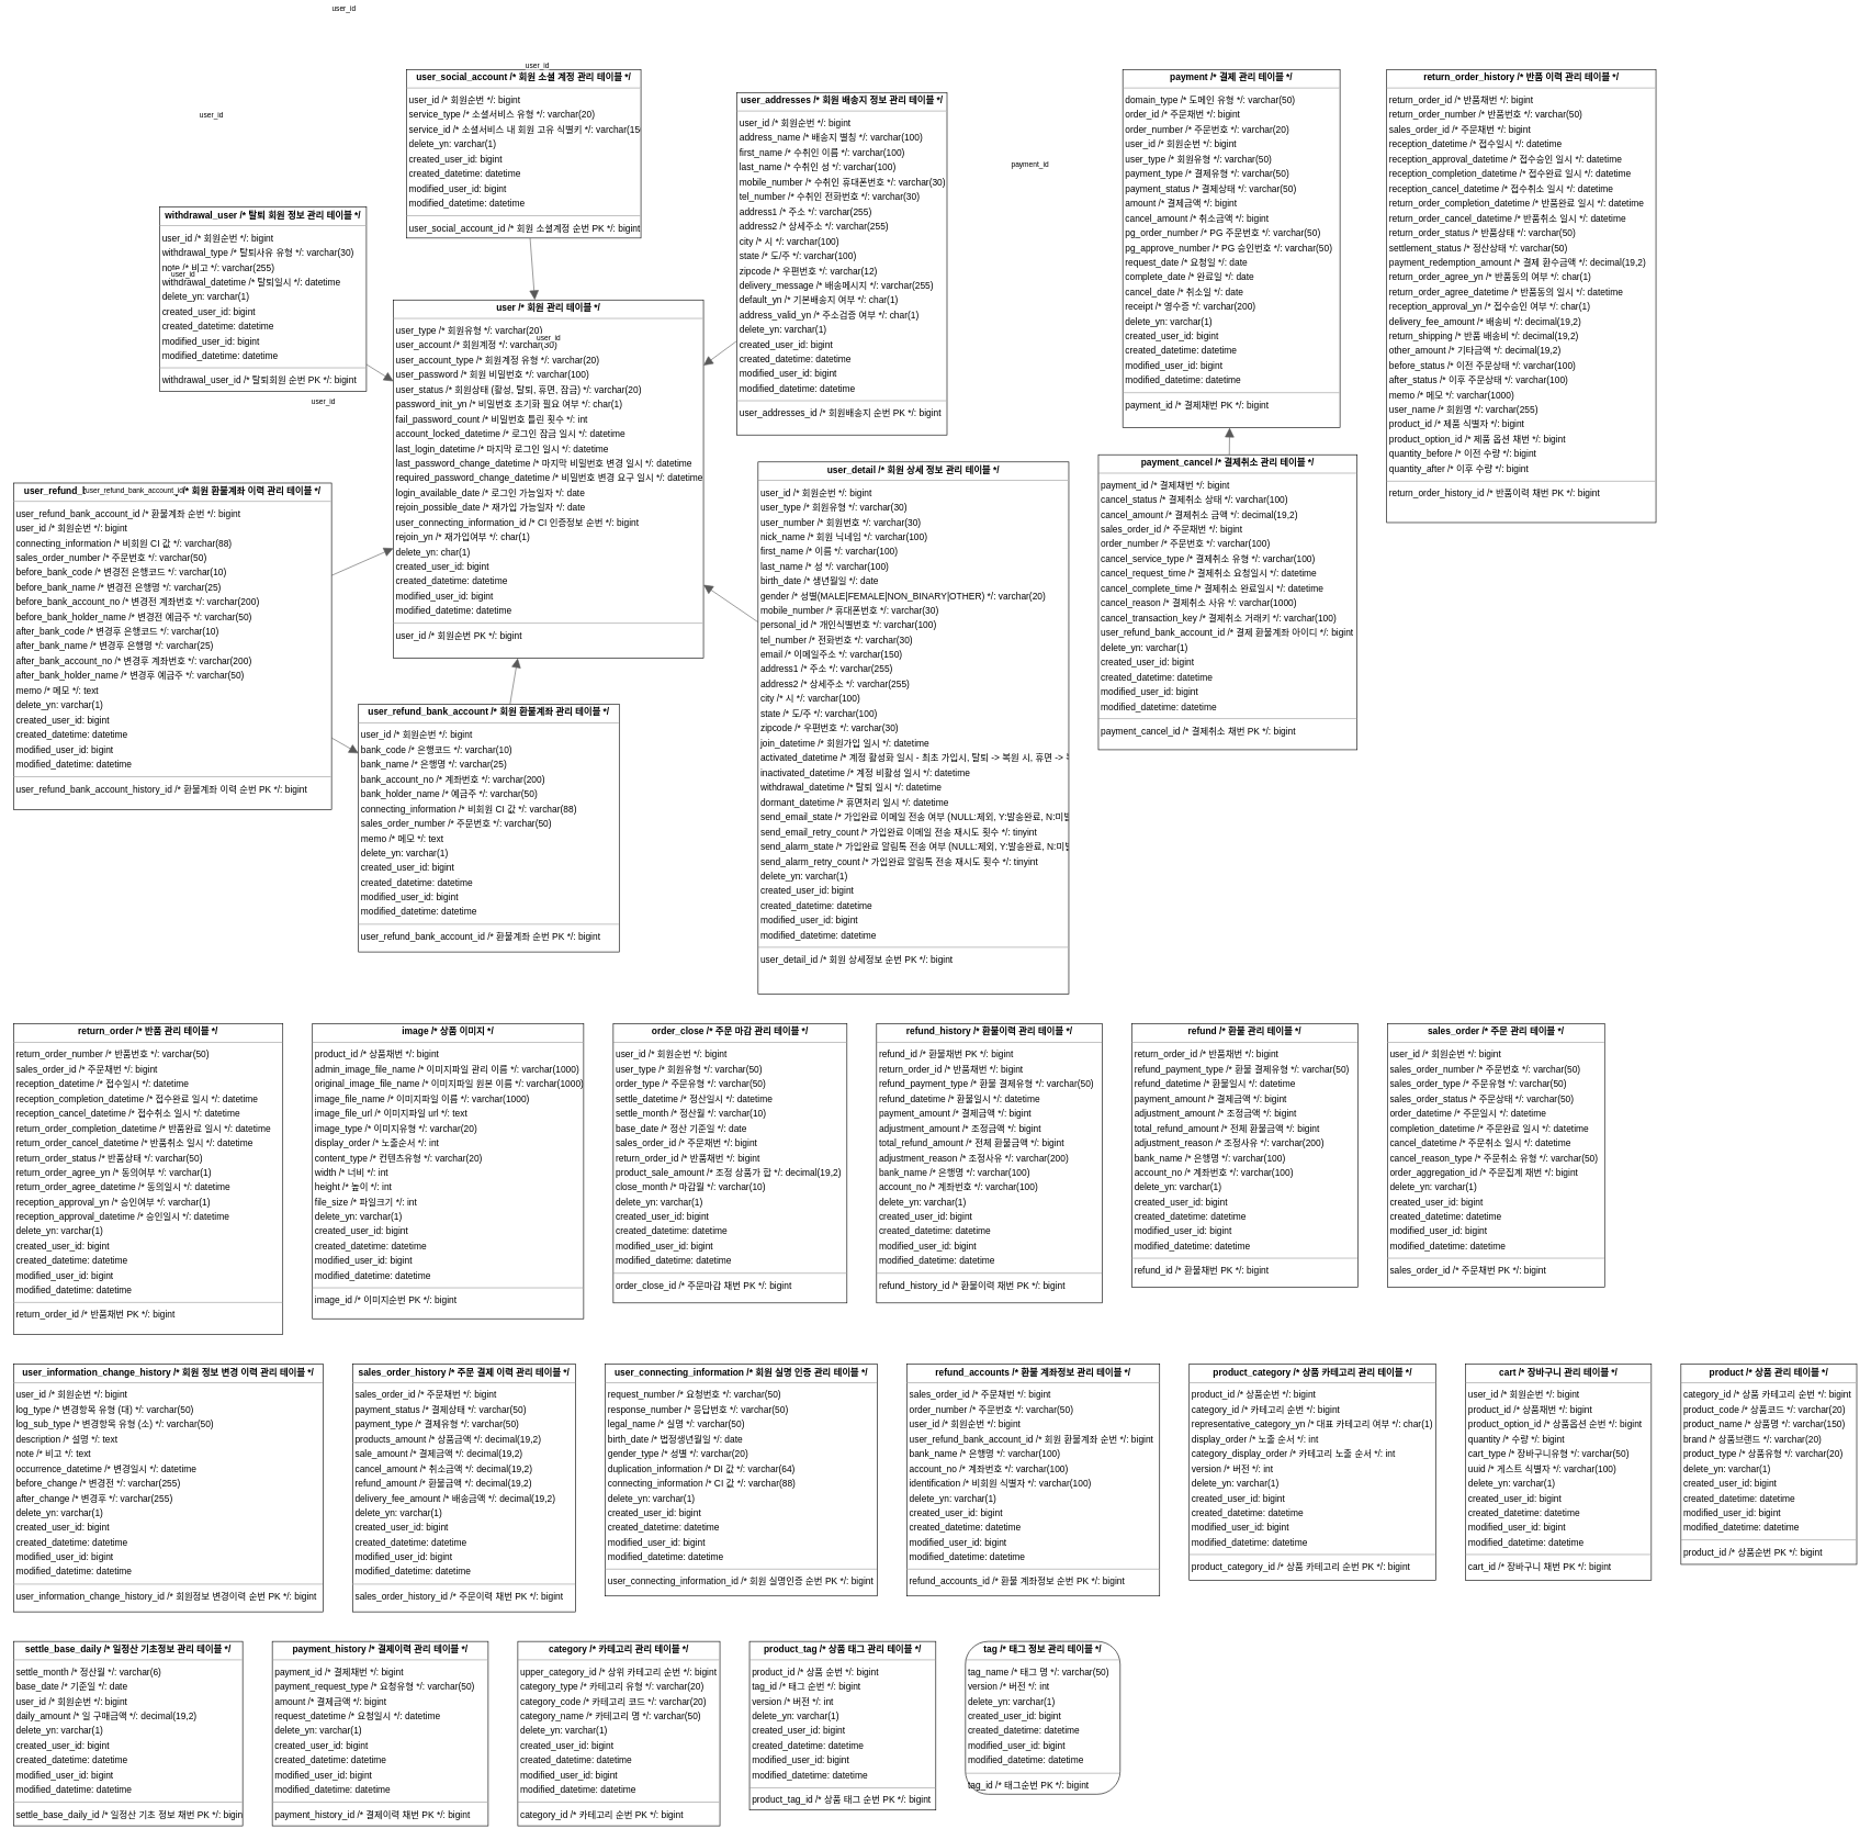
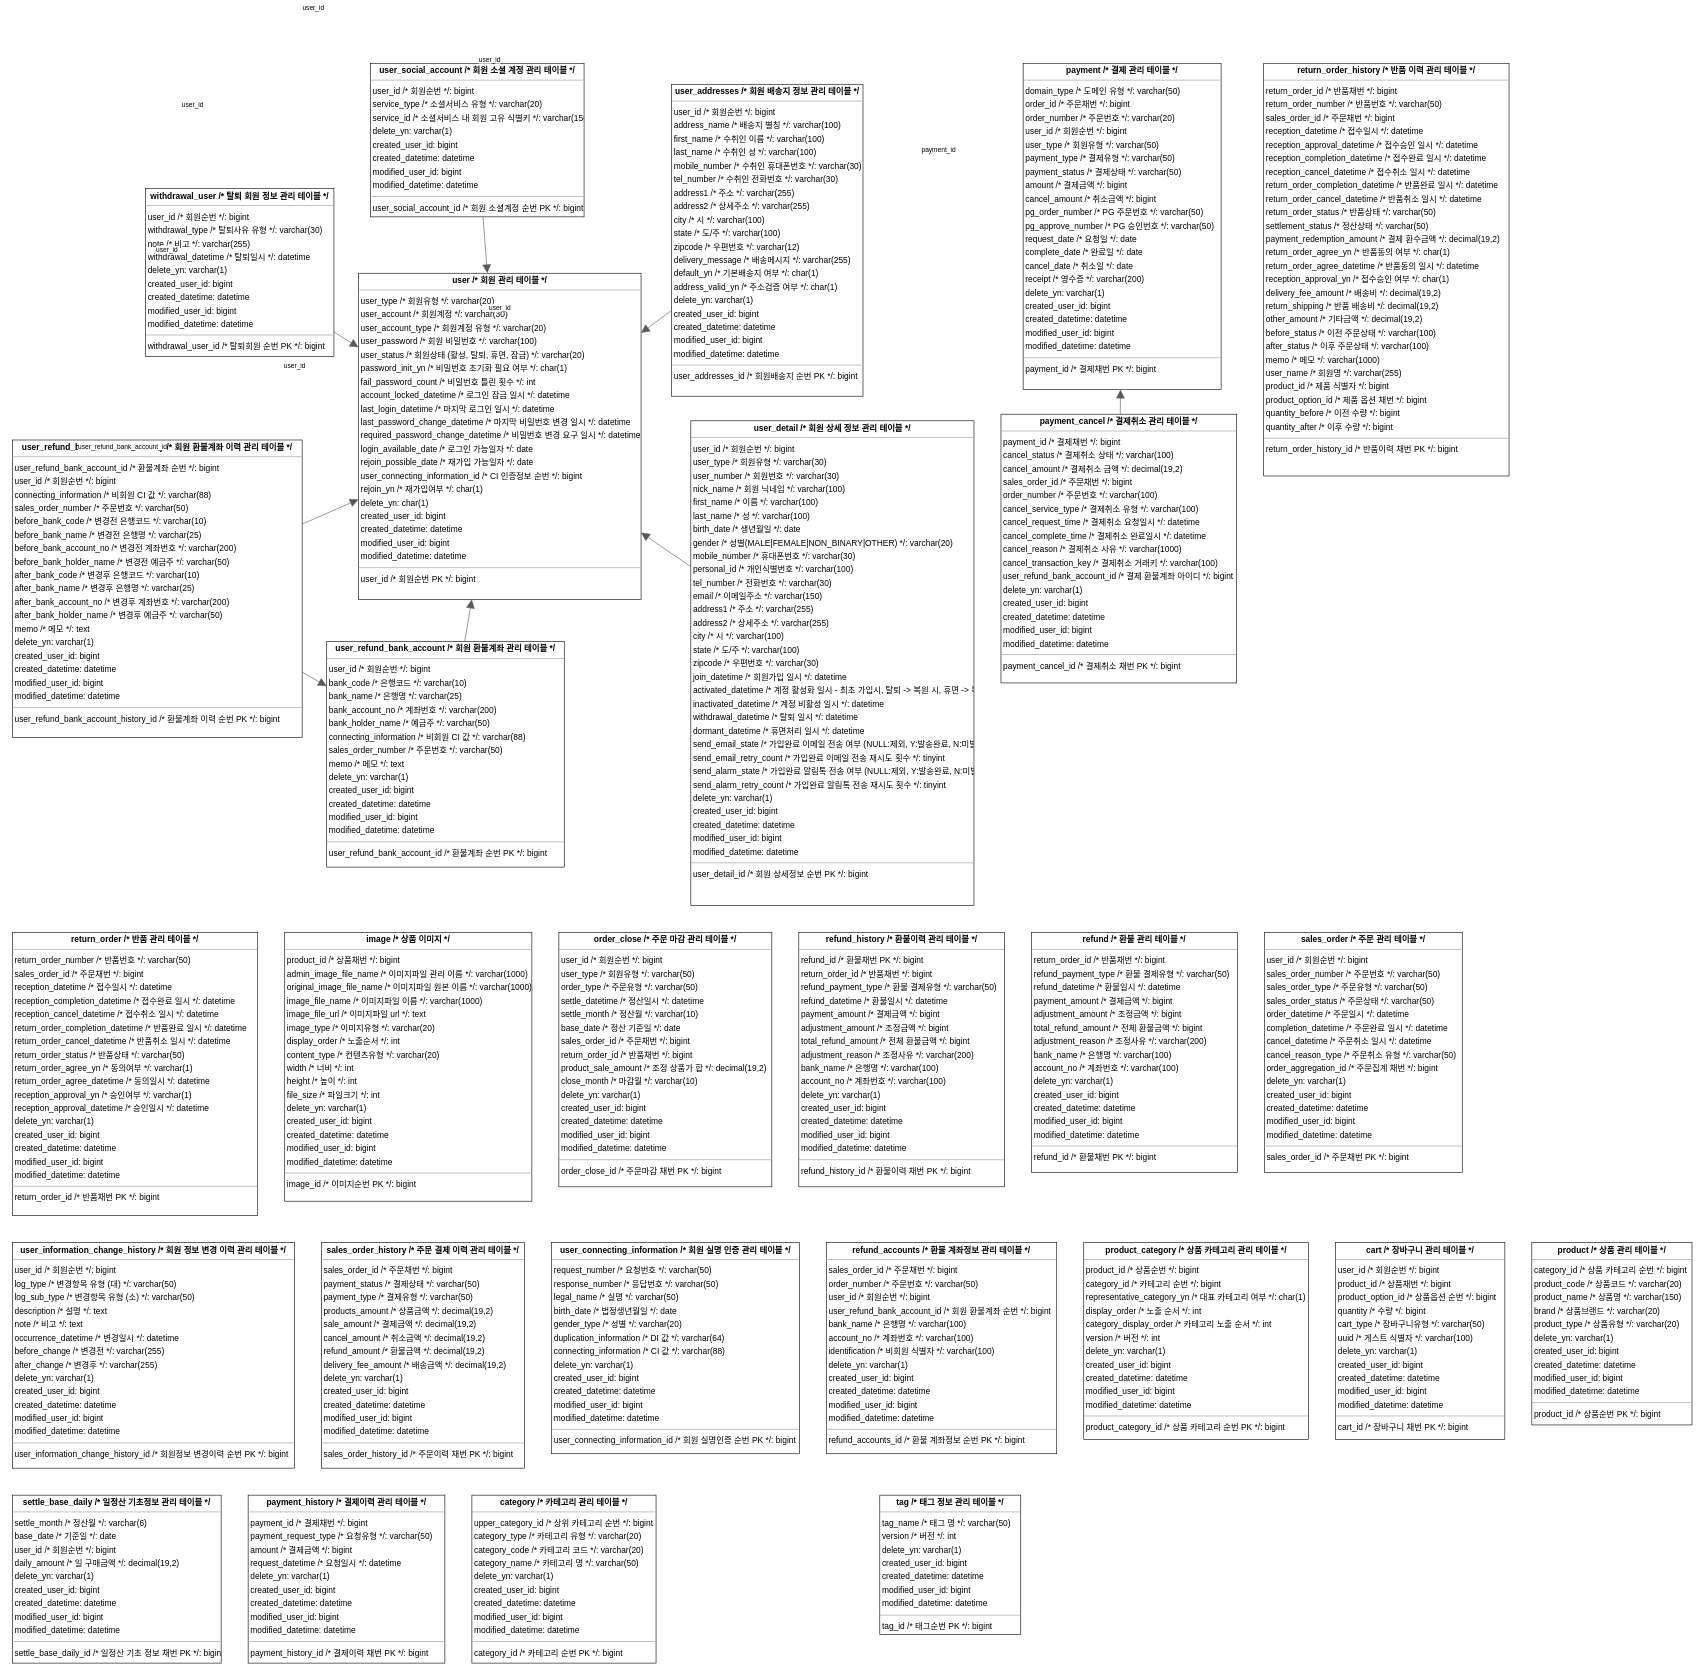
- <mxCell id="20" value="&lt;p style=&quot;margin:0px;margin-top:4px;text-align:center;&quot;&gt;&lt;b&gt;tag  /* 태그 정보 관리 테이블 */&lt;/b&gt;&lt;/p&gt;&lt;hr size=&quot;1&quot;/&gt;&lt;p style=&quot;margin:0 0 0 4px;line-height:1.6;&quot;&gt; tag_name  /* 태그 명 */: varchar(50)&lt;br/&gt; version  /* 버전 */: int&lt;br/&gt; delete_yn: varchar(1)&lt;br/&gt; created_user_id: bigint&lt;br/&gt; created_datetime: datetime&lt;br/&gt; modified_user_id: bigint&lt;br/&gt; modified_datetime: datetime&lt;/p&gt;&lt;hr size=&quot;1&quot;/&gt;&lt;p style=&quot;margin:0 0 0 4px;line-height:1.6;&quot;&gt; tag_id  /* 태그순번 PK */: bigint&lt;/p&gt;" style="verticalAlign=top;align=left;overflow=fill;fontSize=14;fontFamily=Helvetica;html=1;shadow=0;comic=0;labelBackgroundColor=none;strokeWidth=1;rounded=1;" vertex="1" parent="1"><mxGeometry x="1466" y="2407" width="235" height="232" as="geometry" /></mxCell>
+ <mxCell id="20" value="&lt;p style=&quot;margin:0px;margin-top:4px;text-align:center;&quot;&gt;&lt;b&gt;tag  /* 태그 정보 관리 테이블 */&lt;/b&gt;&lt;/p&gt;&lt;hr size=&quot;1&quot;/&gt;&lt;p style=&quot;margin:0 0 0 4px;line-height:1.6;&quot;&gt; tag_name  /* 태그 명 */: varchar(50)&lt;br/&gt; version  /* 버전 */: int&lt;br/&gt; delete_yn: varchar(1)&lt;br/&gt; created_user_id: bigint&lt;br/&gt; created_datetime: datetime&lt;br/&gt; modified_user_id: bigint&lt;br/&gt; modified_datetime: datetime&lt;/p&gt;&lt;hr size=&quot;1&quot;/&gt;&lt;p style=&quot;margin:0 0 0 4px;line-height:1.6;&quot;&gt; tag_id  /* 태그순번 PK */: bigint&lt;/p&gt;" style="verticalAlign=top;align=left;overflow=fill;fontSize=14;fontFamily=Helvetica;html=1;rounded=0;shadow=0;comic=0;labelBackgroundColor=none;strokeWidth=1;" vertex="1" parent="1"><mxGeometry x="1466" y="2407" width="235" height="232" as="geometry" /></mxCell>
- <mxCell id="11" value="&lt;p style=&quot;margin:0px;margin-top:4px;text-align:center;&quot;&gt;&lt;b&gt;product_tag  /* 상품 태그 관리 테이블 */&lt;/b&gt;&lt;/p&gt;&lt;hr size=&quot;1&quot;/&gt;&lt;p style=&quot;margin:0 0 0 4px;line-height:1.6;&quot;&gt; product_id  /* 상품 순번 */: bigint&lt;br/&gt; tag_id  /* 태그 순번 */: bigint&lt;br/&gt; version  /* 버전 */: int&lt;br/&gt; delete_yn: varchar(1)&lt;br/&gt; created_user_id: bigint&lt;br/&gt; created_datetime: datetime&lt;br/&gt; modified_user_id: bigint&lt;br/&gt; modified_datetime: datetime&lt;/p&gt;&lt;hr size=&quot;1&quot;/&gt;&lt;p style=&quot;margin:0 0 0 4px;line-height:1.6;&quot;&gt; product_tag_id  /* 상품 태그 순번 PK */: bigint&lt;/p&gt;" style="verticalAlign=top;align=left;overflow=fill;fontSize=14;fontFamily=Helvetica;html=1;rounded=0;shadow=0;comic=0;labelBackgroundColor=none;strokeWidth=1;" vertex="1" parent="1"><mxGeometry x="1138" y="2407" width="283" height="256" as="geometry" /></mxCell>
